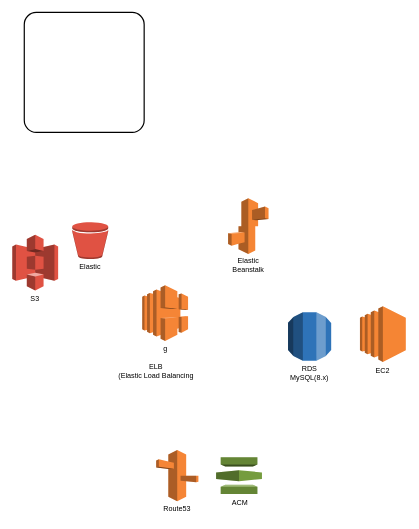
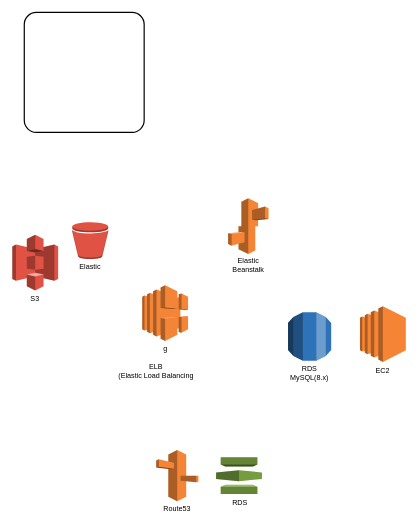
- <mxCell id="25" value="ACM" style="text;html=1;strokeColor=none;fillColor=none;align=center;verticalAlign=middle;whiteSpace=wrap;rounded=0;" vertex="1" parent="23"><mxGeometry x="10" y="61.5" width="60" height="30" as="geometry" /></mxCell>
+ <mxCell id="25" value="RDS" style="text;html=1;strokeColor=none;fillColor=none;align=center;verticalAlign=middle;whiteSpace=wrap;rounded=0;" vertex="1" parent="23"><mxGeometry x="10" y="61.5" width="60" height="30" as="geometry" /></mxCell>
